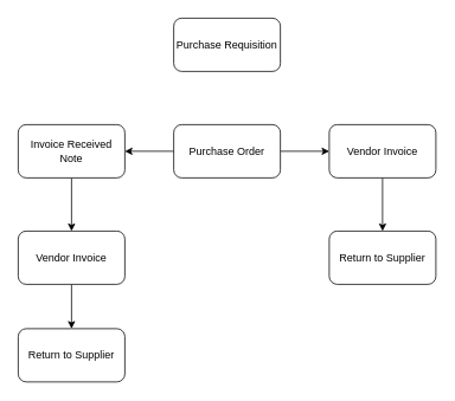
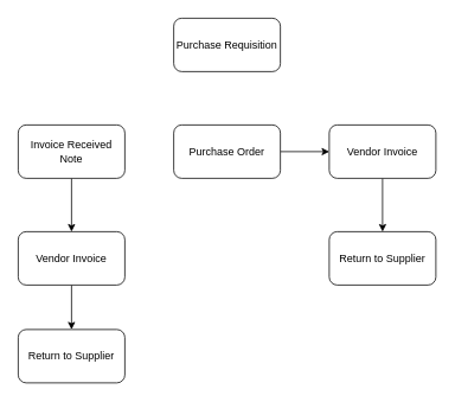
- <mxCell id="3" value="" style="edgeStyle=orthogonalEdgeStyle;rounded=0;orthogonalLoop=1;jettySize=auto;html=1;" edge="1" parent="1" source="5" target="7"><mxGeometry relative="1" as="geometry" /></mxCell>
